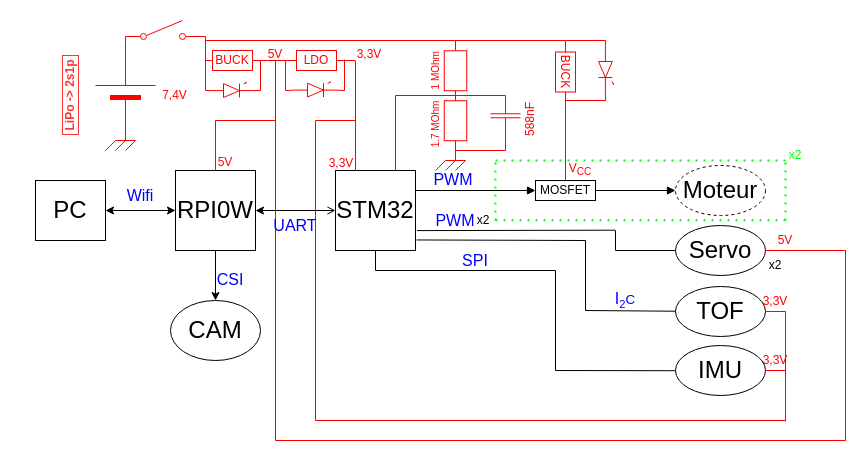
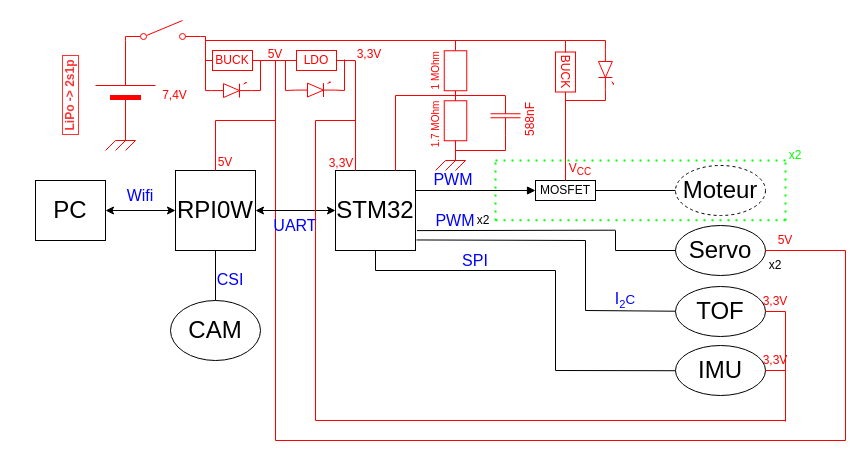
- <mxCell id="31" value="" style="endArrow=block;html=1;rounded=0;exitX=1;exitY=0.5;exitDx=0;exitDy=0;entryX=0;entryY=0.5;entryDx=0;entryDy=0;" parent="1" source="26" target="30" edge="1"><mxGeometry width="50" height="50" relative="1" as="geometry"><mxPoint x="615" y="250" as="sourcePoint" /><mxPoint x="665" y="200" as="targetPoint" /></mxGeometry></mxCell>
+ <mxCell id="31" value="" style="endArrow=none;html=1;rounded=0;exitX=1;exitY=0.5;exitDx=0;exitDy=0;entryX=0;entryY=0.5;entryDx=0;entryDy=0;" parent="1" source="26" target="30" edge="1"><mxGeometry width="50" height="50" relative="1" as="geometry"><mxPoint x="615" y="250" as="sourcePoint" /><mxPoint x="665" y="200" as="targetPoint" /></mxGeometry></mxCell>
- <mxCell id="56" value="" style="endArrow=open;startArrow=classic;html=1;rounded=0;exitX=1;exitY=0.5;exitDx=0;exitDy=0;entryX=0;entryY=0.5;entryDx=0;entryDy=0;" parent="1" source="12" target="15" edge="1"><mxGeometry width="50" height="50" relative="1" as="geometry"><mxPoint x="265" y="220" as="sourcePoint" /><mxPoint x="315" y="170" as="targetPoint" /></mxGeometry></mxCell>
+ <mxCell id="56" value="" style="endArrow=classic;startArrow=classic;html=1;rounded=0;exitX=1;exitY=0.5;exitDx=0;exitDy=0;entryX=0;entryY=0.5;entryDx=0;entryDy=0;" parent="1" source="12" target="15" edge="1"><mxGeometry width="50" height="50" relative="1" as="geometry"><mxPoint x="265" y="220" as="sourcePoint" /><mxPoint x="315" y="170" as="targetPoint" /></mxGeometry></mxCell>
- <mxCell id="50" value="" style="endArrow=classic;html=1;rounded=0;exitX=0.5;exitY=1;exitDx=0;exitDy=0;entryX=0.5;entryY=0;entryDx=0;entryDy=0;" parent="1" source="12" target="48" edge="1"><mxGeometry width="50" height="50" relative="1" as="geometry"><mxPoint x="215" y="220" as="sourcePoint" /><mxPoint x="265" y="170" as="targetPoint" /></mxGeometry></mxCell>
+ <mxCell id="50" value="" style="endArrow=none;html=1;rounded=0;exitX=0.5;exitY=1;exitDx=0;exitDy=0;entryX=0.5;entryY=0;entryDx=0;entryDy=0;" parent="1" source="12" target="48" edge="1"><mxGeometry width="50" height="50" relative="1" as="geometry"><mxPoint x="215" y="220" as="sourcePoint" /><mxPoint x="265" y="170" as="targetPoint" /></mxGeometry></mxCell>
